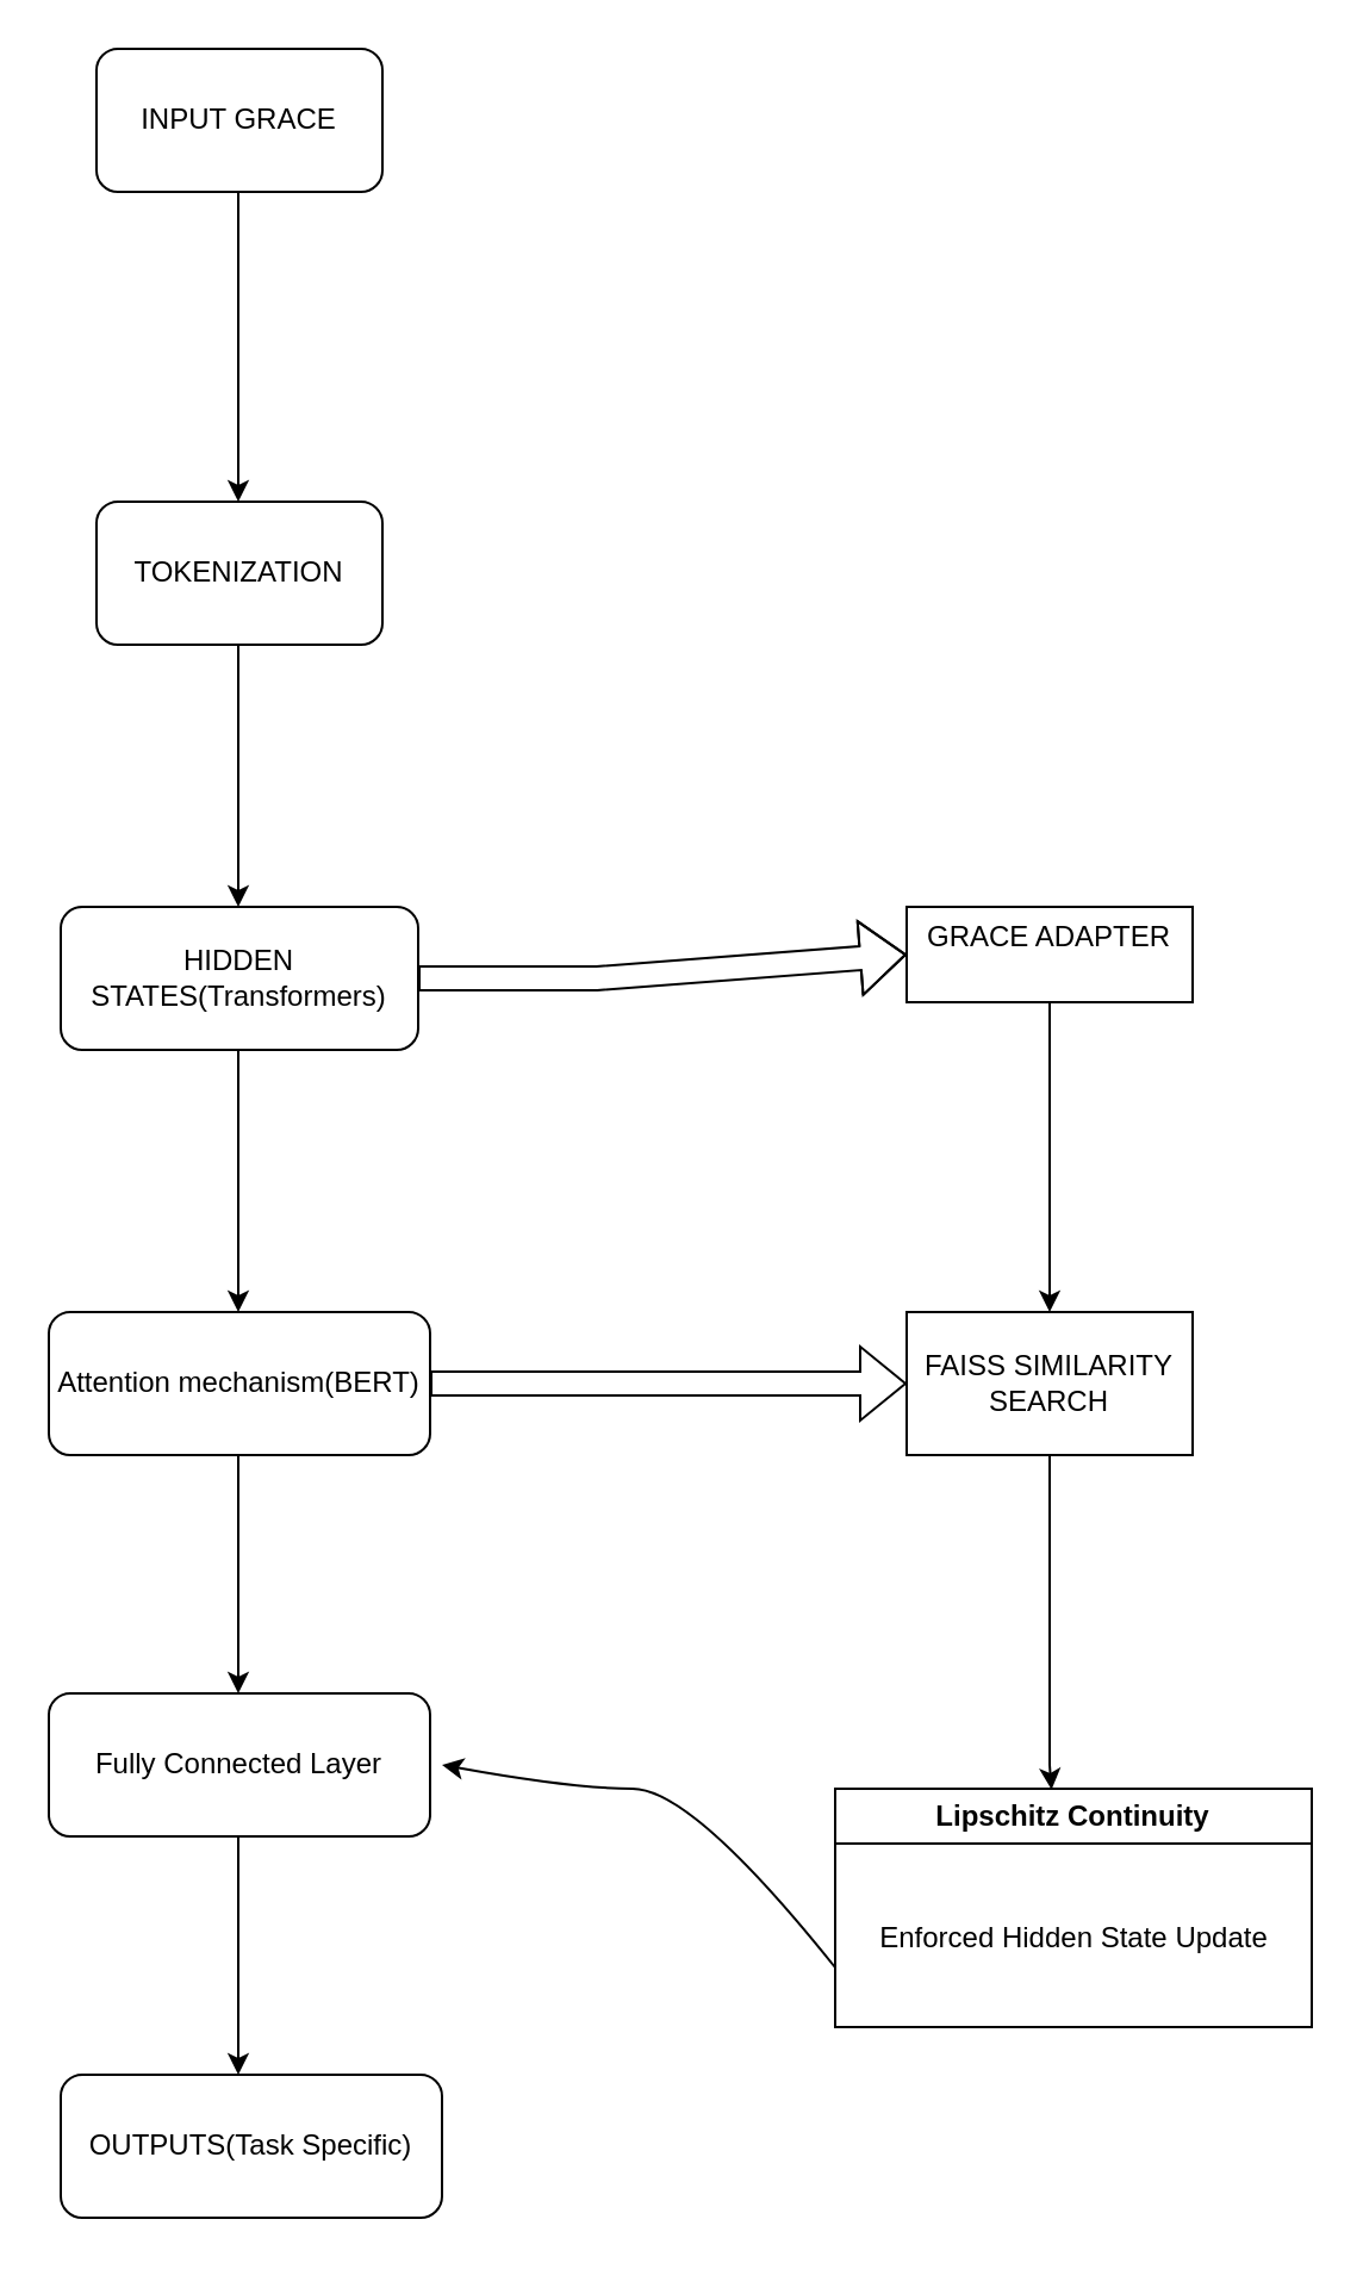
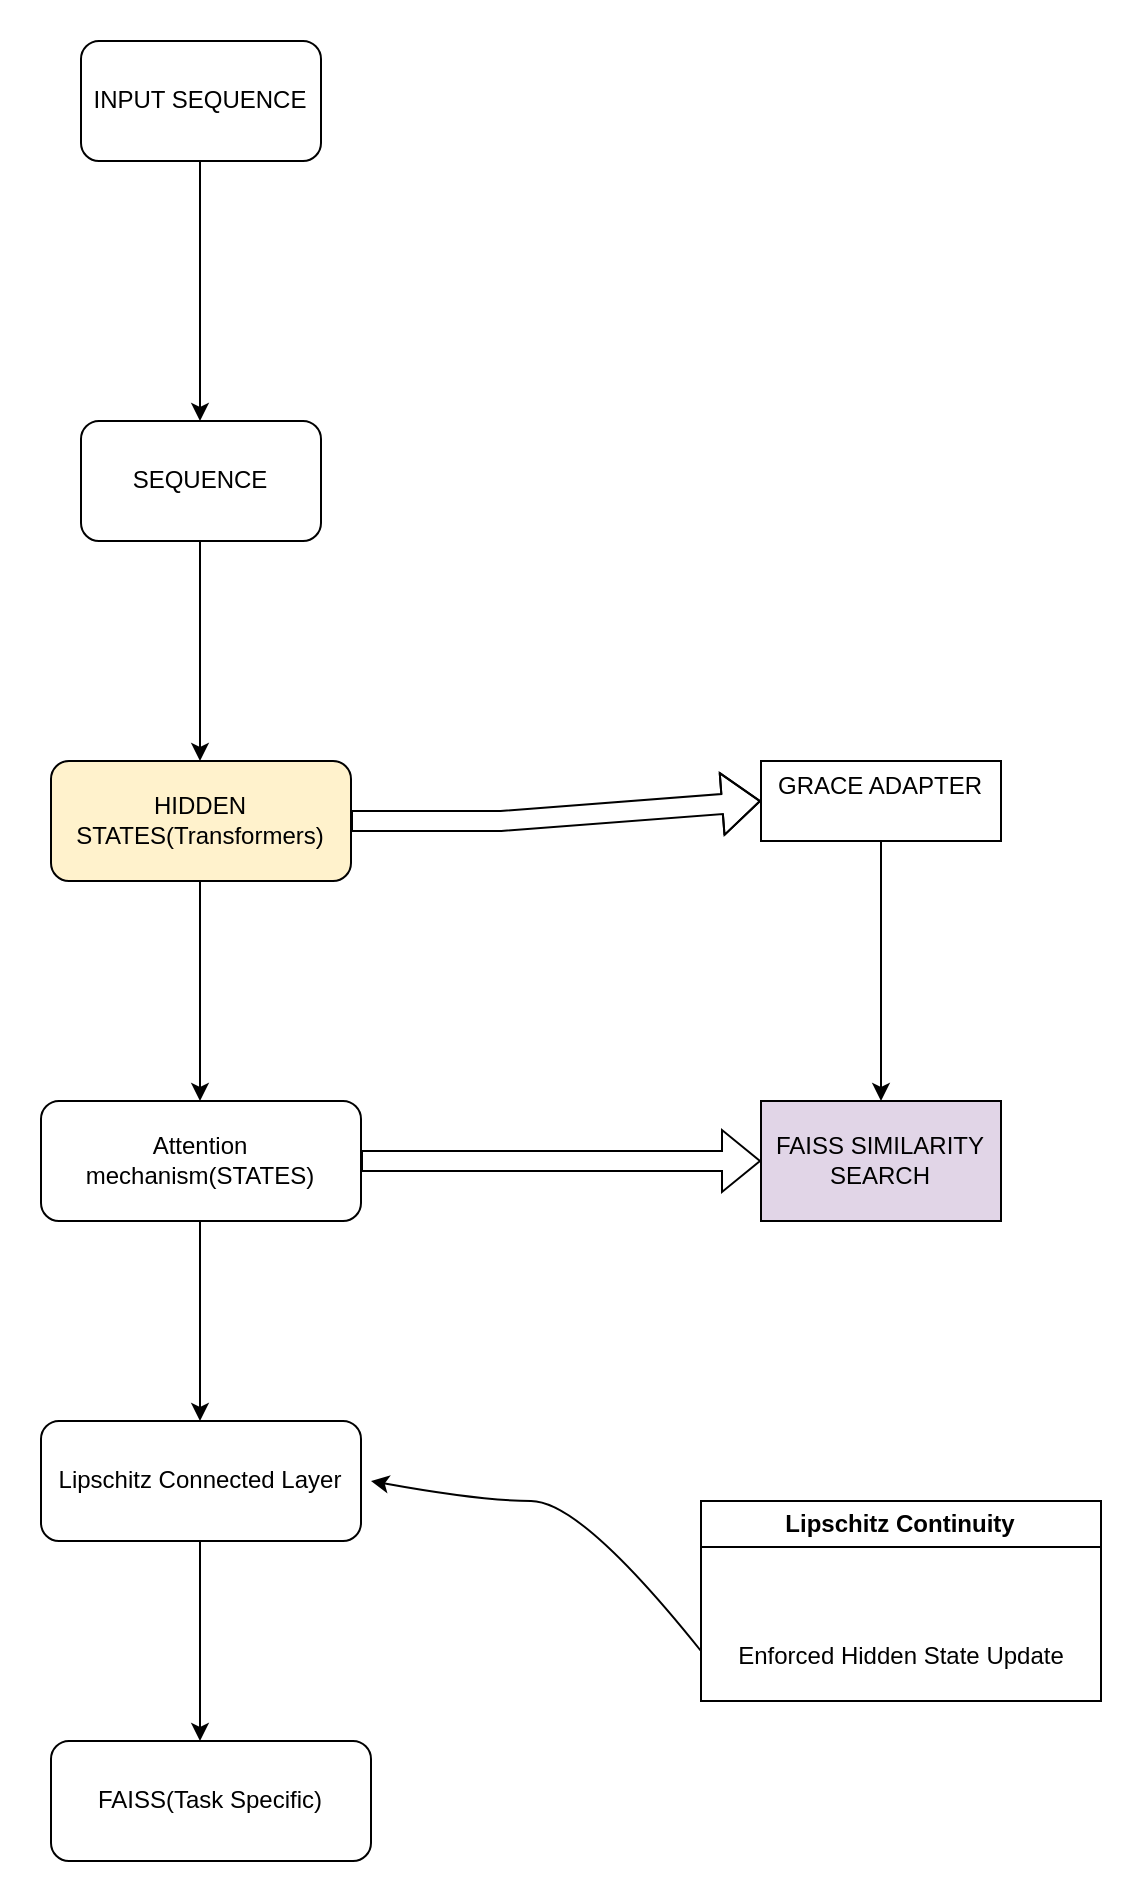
- <mxCell id="2" value="&lt;div&gt;&lt;br&gt;&lt;/div&gt;INPUT GRACE&lt;div&gt;&lt;br&gt;&lt;/div&gt;" style="rounded=1;whiteSpace=wrap;html=1;" vertex="1" parent="1"><mxGeometry x="40" y="20" width="120" height="60" as="geometry" /></mxCell>
+ <mxCell id="2" value="&lt;div&gt;&lt;br&gt;&lt;/div&gt;INPUT SEQUENCE&lt;div&gt;&lt;br&gt;&lt;/div&gt;" style="rounded=1;whiteSpace=wrap;html=1;" vertex="1" parent="1"><mxGeometry x="40" y="20" width="120" height="60" as="geometry" /></mxCell>
- <mxCell id="4" value="TOKENIZATION" style="rounded=1;whiteSpace=wrap;html=1;" vertex="1" parent="1"><mxGeometry x="40" y="210" width="120" height="60" as="geometry" /></mxCell>
+ <mxCell id="4" value="SEQUENCE" style="rounded=1;whiteSpace=wrap;html=1;" vertex="1" parent="1"><mxGeometry x="40" y="210" width="120" height="60" as="geometry" /></mxCell>
- <mxCell id="6" value="HIDDEN STATES(Transformers)" style="rounded=1;whiteSpace=wrap;html=1;" vertex="1" parent="1"><mxGeometry x="25" y="380" width="150" height="60" as="geometry" /></mxCell>
+ <mxCell id="6" value="HIDDEN STATES(Transformers)" style="rounded=1;whiteSpace=wrap;html=1;fillColor=#fff2cc;" vertex="1" parent="1"><mxGeometry x="25" y="380" width="150" height="60" as="geometry" /></mxCell>
- <mxCell id="8" value="Attention mechanism(BERT)" style="rounded=1;whiteSpace=wrap;html=1;" vertex="1" parent="1"><mxGeometry x="20" y="550" width="160" height="60" as="geometry" /></mxCell>
+ <mxCell id="8" value="Attention mechanism(STATES)" style="rounded=1;whiteSpace=wrap;html=1;" vertex="1" parent="1"><mxGeometry x="20" y="550" width="160" height="60" as="geometry" /></mxCell>
- <mxCell id="16" value="FAISS SIMILARITY SEARCH" style="rounded=0;whiteSpace=wrap;html=1;" vertex="1" parent="1"><mxGeometry x="380" y="550" width="120" height="60" as="geometry" /></mxCell>
+ <mxCell id="16" value="FAISS SIMILARITY SEARCH" style="rounded=0;whiteSpace=wrap;html=1;fillColor=#e1d5e7;" vertex="1" parent="1"><mxGeometry x="380" y="550" width="120" height="60" as="geometry" /></mxCell>
- <mxCell id="20" value="" style="endArrow=classic;html=1;rounded=0;entryX=0.454;entryY=0.004;entryDx=0;entryDy=0;exitX=0.5;exitY=1;exitDx=0;exitDy=0;entryPerimeter=0;" edge="1" parent="1" source="16" target="18"><mxGeometry width="50" height="50" relative="1" as="geometry"><mxPoint x="415" y="680" as="sourcePoint" /><mxPoint x="465" y="630" as="targetPoint" /><Array as="points"><mxPoint x="440" y="740" /></Array></mxGeometry></mxCell>
- <mxCell id="10" value="Fully Connected Layer" style="rounded=1;whiteSpace=wrap;html=1;" vertex="1" parent="1"><mxGeometry x="20" y="710" width="160" height="60" as="geometry" /></mxCell>
+ <mxCell id="10" value="Lipschitz Connected Layer" style="rounded=1;whiteSpace=wrap;html=1;" vertex="1" parent="1"><mxGeometry x="20" y="710" width="160" height="60" as="geometry" /></mxCell>
- <mxCell id="19" value="Enforced Hidden State Update" style="text;html=1;align=center;verticalAlign=middle;resizable=0;points=[];autosize=1;strokeColor=none;fillColor=none;" vertex="1" parent="1"><mxGeometry x="355" y="798" width="190" height="30" as="geometry" /></mxCell>
+ <mxCell id="19" value="Enforced Hidden State Update" style="text;html=1;align=center;verticalAlign=middle;resizable=0;points=[];autosize=1;strokeColor=none;fillColor=none;" vertex="1" parent="1"><mxGeometry x="355" y="813" width="190" height="30" as="geometry" /></mxCell>
- <mxCell id="11" value="OUTPUTS(Task Specific)" style="rounded=1;whiteSpace=wrap;html=1;" vertex="1" parent="1"><mxGeometry x="25" y="870" width="160" height="60" as="geometry" /></mxCell>
+ <mxCell id="11" value="FAISS(Task Specific)" style="rounded=1;whiteSpace=wrap;html=1;" vertex="1" parent="1"><mxGeometry x="25" y="870" width="160" height="60" as="geometry" /></mxCell>
